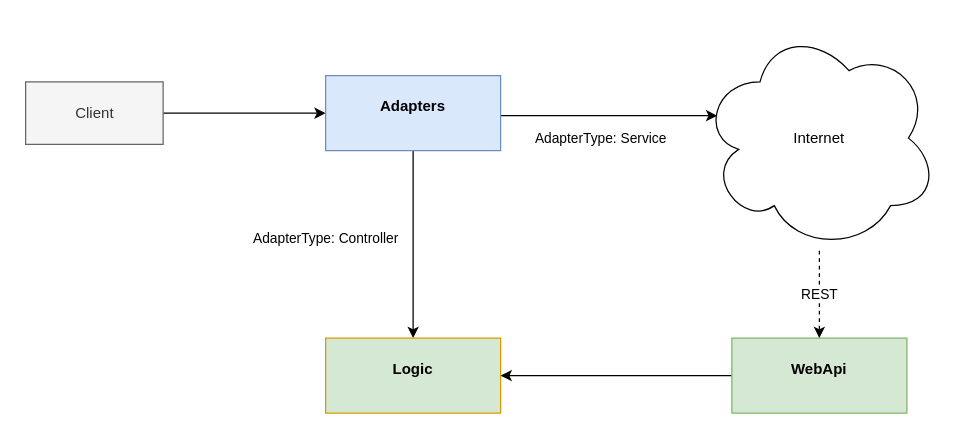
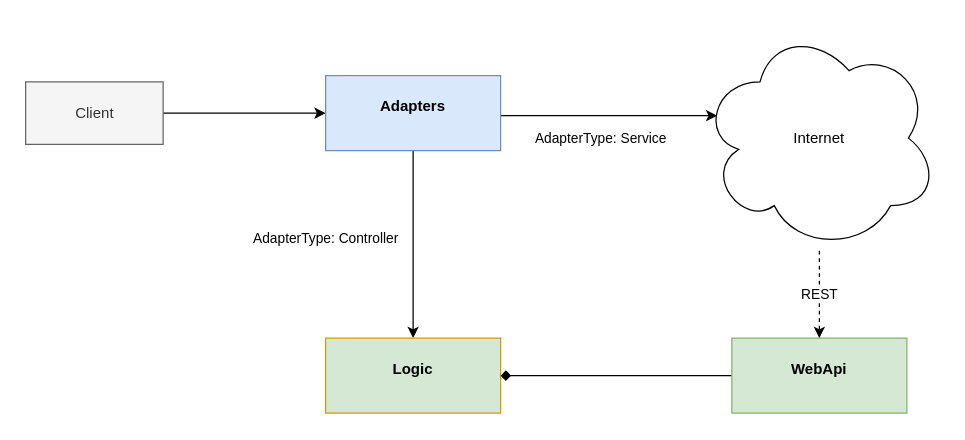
- <mxCell id="8" value="" style="edgeStyle=orthogonalEdgeStyle;rounded=0;orthogonalLoop=1;jettySize=auto;html=1;entryX=1;entryY=0.5;entryDx=0;entryDy=0;" parent="1" source="9" target="7" edge="1"><mxGeometry relative="1" as="geometry"><mxPoint x="500" y="250" as="targetPoint" /></mxGeometry></mxCell>
+ <mxCell id="8" value="" style="edgeStyle=orthogonalEdgeStyle;rounded=0;orthogonalLoop=1;jettySize=auto;html=1;entryX=1;entryY=0.5;entryDx=0;entryDy=0;endArrow=diamond;" parent="1" source="9" target="7" edge="1"><mxGeometry relative="1" as="geometry"><mxPoint x="500" y="250" as="targetPoint" /></mxGeometry></mxCell>
